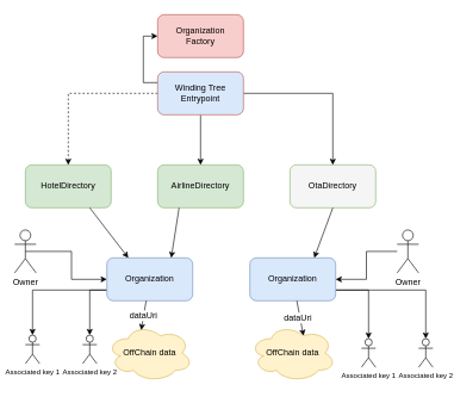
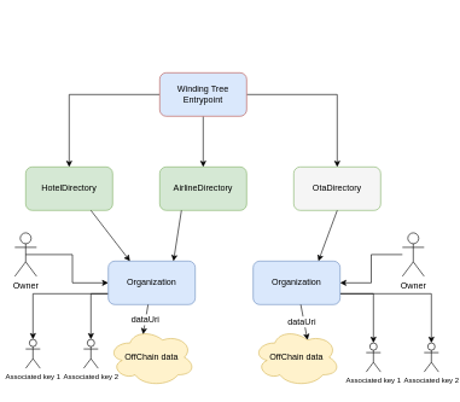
- <mxCell id="27" style="edgeStyle=orthogonalEdgeStyle;rounded=0;orthogonalLoop=1;jettySize=auto;html=1;exitX=0;exitY=0.25;exitDx=0;exitDy=0;entryX=0;entryY=0.5;entryDx=0;entryDy=0;" edge="1" parent="1" source="28" target="33"><mxGeometry relative="1" as="geometry"><Array as="points"><mxPoint x="200" y="115" /><mxPoint x="200" y="50" /></Array></mxGeometry></mxCell>
- <mxCell id="33" value="Organization&lt;br&gt;Factory&lt;br&gt;" style="rounded=1;whiteSpace=wrap;html=1;fillColor=#f8cecc;strokeColor=#b85450;" vertex="1" parent="1"><mxGeometry x="220" y="20" width="120" height="60" as="geometry" /></mxCell>
- <mxCell id="26" style="edgeStyle=orthogonalEdgeStyle;rounded=0;orthogonalLoop=1;jettySize=auto;html=1;dashed=1;" parent="1" source="28" target="8" edge="1"><mxGeometry relative="1" as="geometry" /></mxCell>
+ <mxCell id="26" style="edgeStyle=orthogonalEdgeStyle;rounded=0;orthogonalLoop=1;jettySize=auto;html=1;" parent="1" source="28" target="8" edge="1"><mxGeometry relative="1" as="geometry" /></mxCell>
